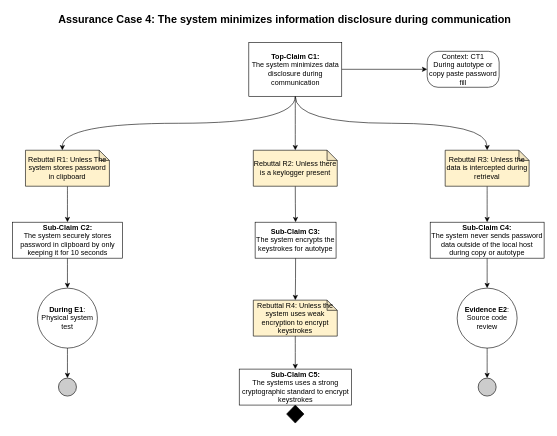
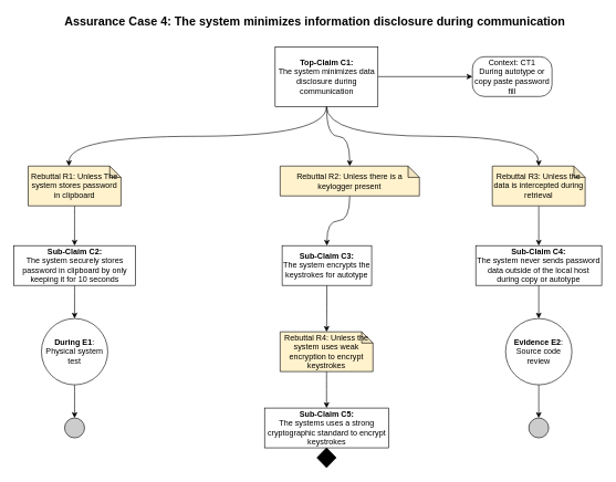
- <mxCell id="10" value="Rebuttal R2: Unless there is a keylogger present" style="shape=note;whiteSpace=wrap;html=1;backgroundOutline=1;darkOpacity=0.05;size=17;fillColor=#FFF2CC;" vertex="1" parent="1"><mxGeometry x="422" y="250" width="140" height="60" as="geometry" /></mxCell>
+ <mxCell id="10" value="Rebuttal R2: Unless there is a keylogger present" style="shape=note;whiteSpace=wrap;html=1;backgroundOutline=1;darkOpacity=0.05;size=17;fillColor=#FFF2CC;" vertex="1" parent="1"><mxGeometry x="422" y="250" width="210" height="45" as="geometry" /></mxCell>
